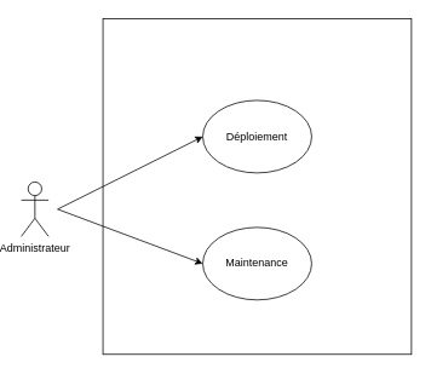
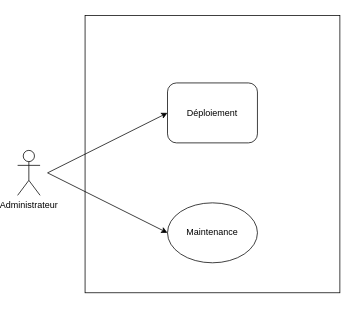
- <mxCell id="7" value="Déploiement" style="ellipse;whiteSpace=wrap;html=1;" vertex="1" parent="1"><mxGeometry x="220" y="110" width="120" height="80" as="geometry" /></mxCell>
+ <mxCell id="7" value="Déploiement" style="whiteSpace=wrap;html=1;rounded=1;" vertex="1" parent="1"><mxGeometry x="220" y="110" width="120" height="80" as="geometry" /></mxCell>
- <mxCell id="4" value="Maintenance" style="ellipse;whiteSpace=wrap;html=1;" parent="1" vertex="1"><mxGeometry x="220" y="250" width="120" height="80" as="geometry" /></mxCell>
+ <mxCell id="4" value="Maintenance" style="ellipse;whiteSpace=wrap;html=1;" parent="1" vertex="1"><mxGeometry x="220" y="270" width="120" height="80" as="geometry" /></mxCell>
